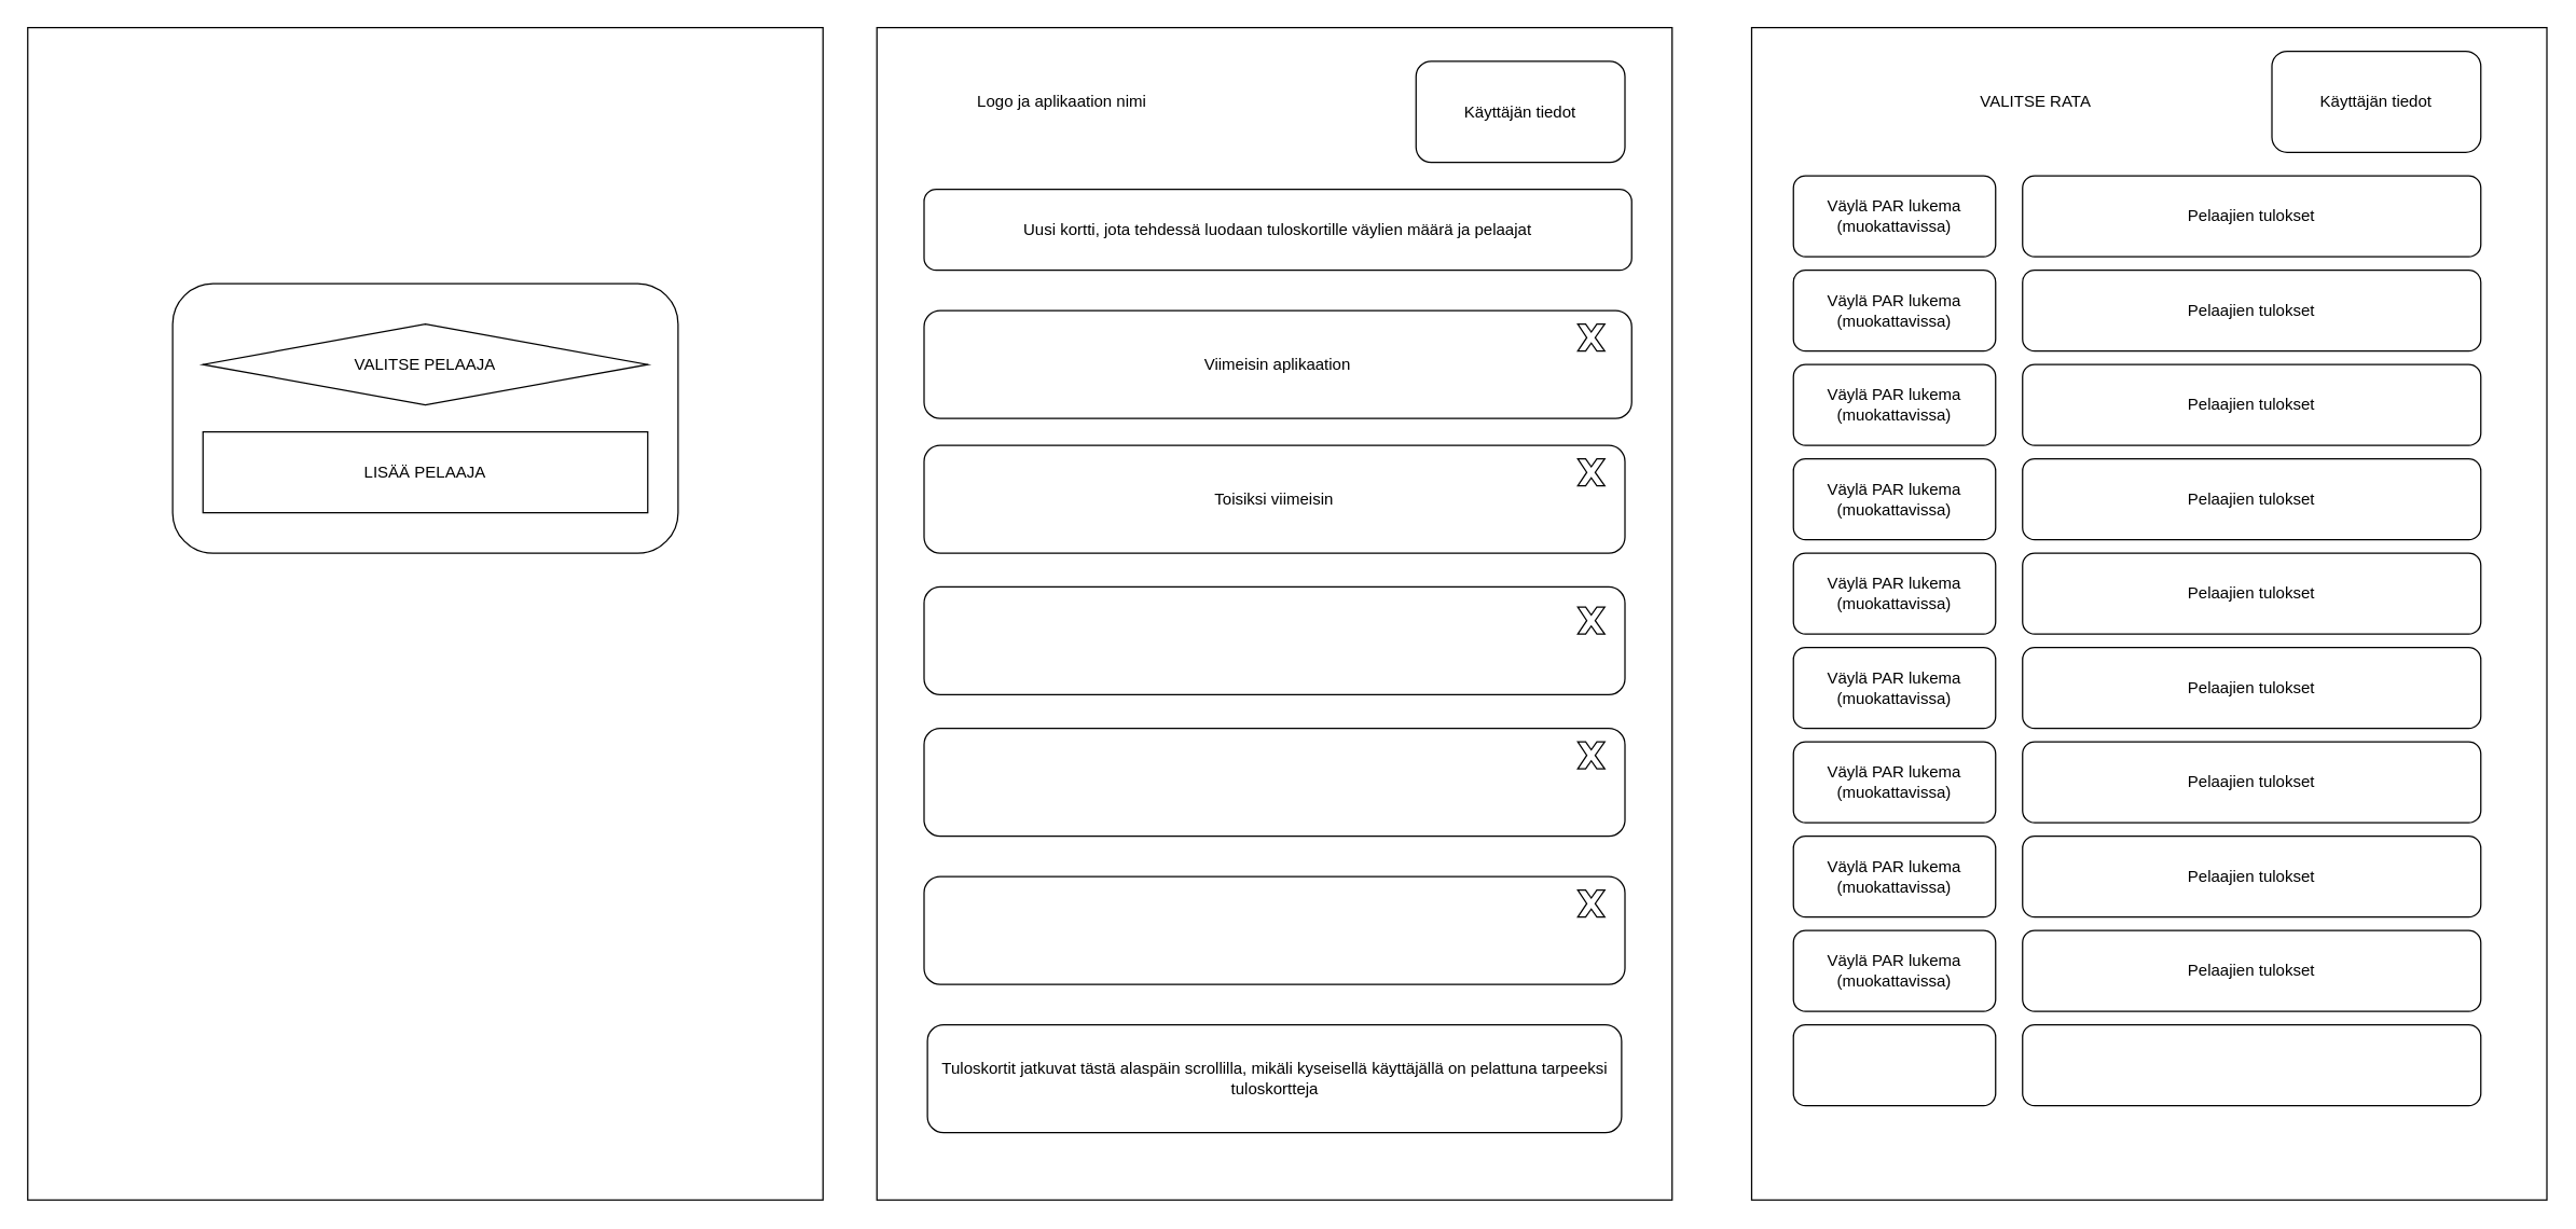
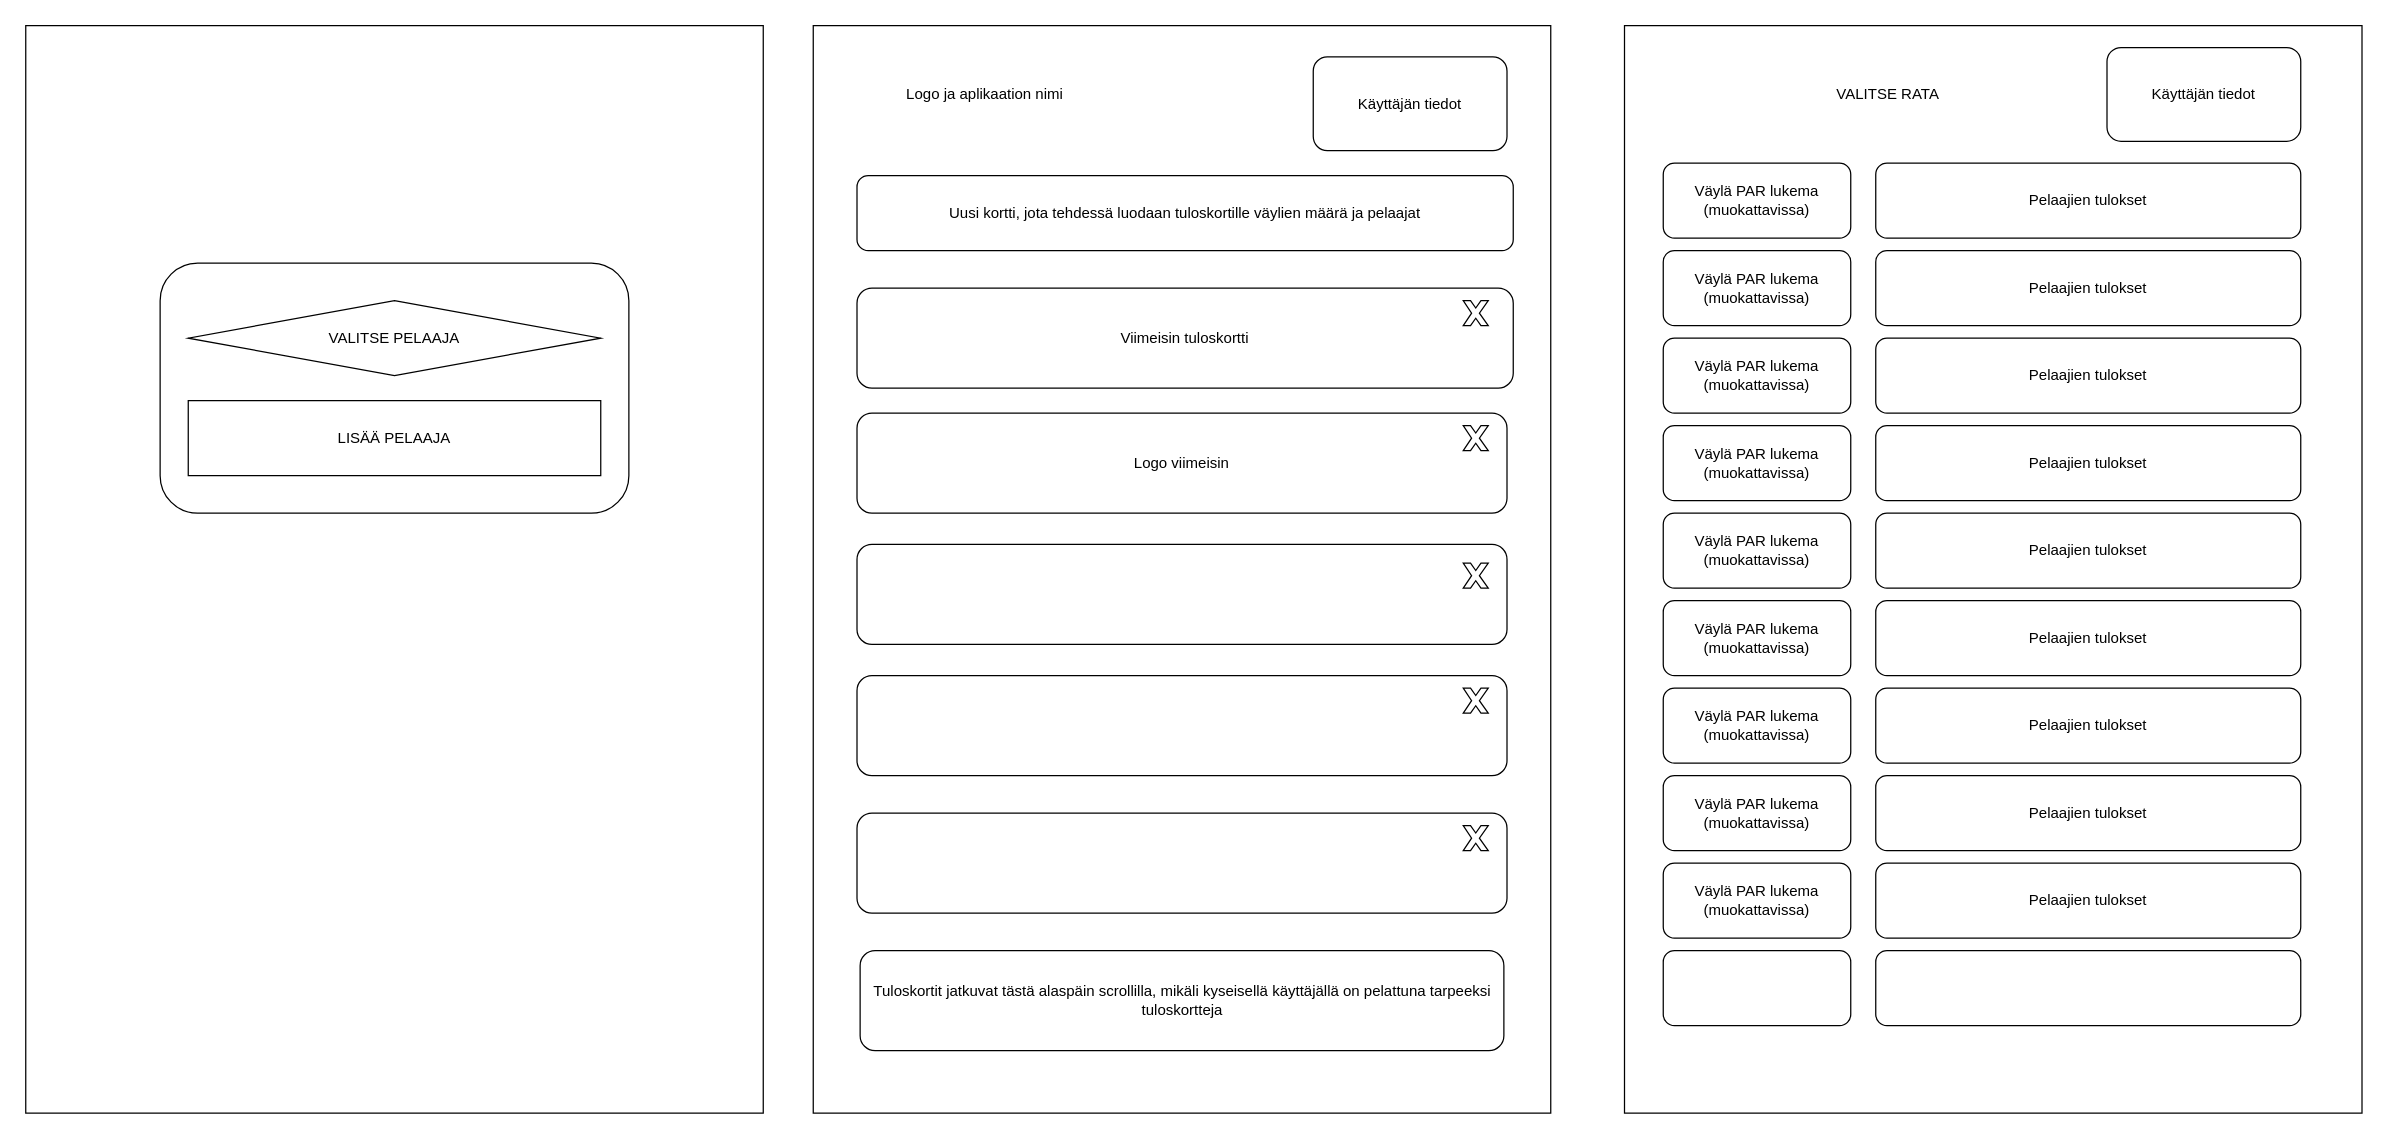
- <mxCell id="5" value="Viimeisin aplikaation" style="rounded=1;whiteSpace=wrap;html=1;" vertex="1" parent="1"><mxGeometry x="685" y="230" width="525" height="80" as="geometry" /></mxCell>
+ <mxCell id="5" value="Viimeisin tuloskortti" style="rounded=1;whiteSpace=wrap;html=1;" vertex="1" parent="1"><mxGeometry x="685" y="230" width="525" height="80" as="geometry" /></mxCell>
- <mxCell id="6" value="Toisiksi viimeisin" style="rounded=1;whiteSpace=wrap;html=1;" vertex="1" parent="1"><mxGeometry x="685" y="330" width="520" height="80" as="geometry" /></mxCell>
+ <mxCell id="6" value="Logo viimeisin" style="rounded=1;whiteSpace=wrap;html=1;" vertex="1" parent="1"><mxGeometry x="685" y="330" width="520" height="80" as="geometry" /></mxCell>
